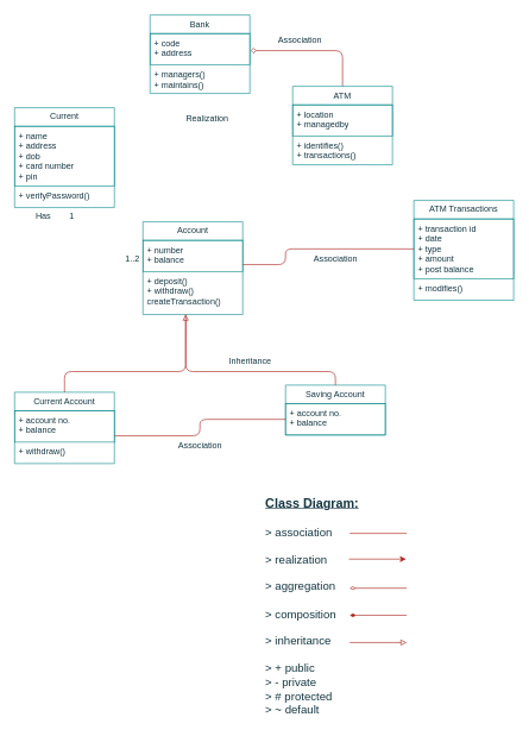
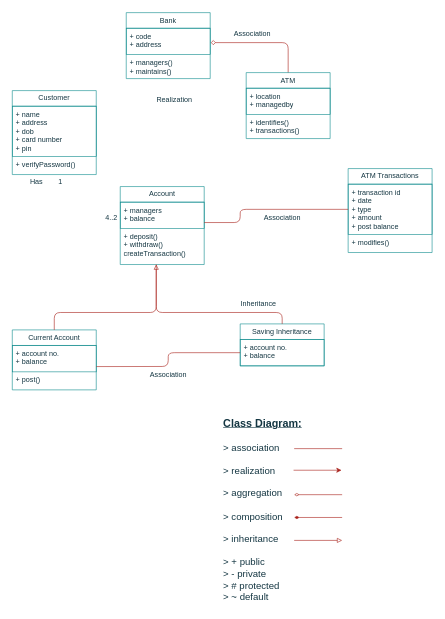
- <mxCell id="9" value="Current" style="swimlane;fontStyle=0;childLayout=stackLayout;horizontal=1;startSize=26;fillColor=none;horizontalStack=0;resizeParent=1;resizeParentMax=0;resizeLast=0;collapsible=1;marginBottom=0;whiteSpace=wrap;html=1;labelBackgroundColor=none;strokeColor=#0F8B8D;fontColor=#143642;" vertex="1" parent="1"><mxGeometry x="20" y="150" width="140" height="140" as="geometry" /></mxCell>
+ <mxCell id="9" value="Customer" style="swimlane;fontStyle=0;childLayout=stackLayout;horizontal=1;startSize=26;fillColor=none;horizontalStack=0;resizeParent=1;resizeParentMax=0;resizeLast=0;collapsible=1;marginBottom=0;whiteSpace=wrap;html=1;labelBackgroundColor=none;strokeColor=#0F8B8D;fontColor=#143642;" vertex="1" parent="1"><mxGeometry x="20" y="150" width="140" height="140" as="geometry" /></mxCell>
- <mxCell id="13" value="+ number&lt;div&gt;+ balance&lt;/div&gt;" style="text;strokeColor=#0F8B8D;fillColor=none;align=left;verticalAlign=top;spacingLeft=4;spacingRight=4;overflow=hidden;rotatable=0;points=[[0,0.5],[1,0.5]];portConstraint=eastwest;whiteSpace=wrap;html=1;labelBackgroundColor=none;fontColor=#143642;" vertex="1" parent="12"><mxGeometry y="26" width="140" height="44" as="geometry" /></mxCell>
+ <mxCell id="13" value="+ managers&lt;div&gt;+ balance&lt;/div&gt;" style="text;strokeColor=#0F8B8D;fillColor=none;align=left;verticalAlign=top;spacingLeft=4;spacingRight=4;overflow=hidden;rotatable=0;points=[[0,0.5],[1,0.5]];portConstraint=eastwest;whiteSpace=wrap;html=1;labelBackgroundColor=none;fontColor=#143642;" vertex="1" parent="12"><mxGeometry y="26" width="140" height="44" as="geometry" /></mxCell>
- <mxCell id="25" value="1..2" style="text;html=1;align=center;verticalAlign=middle;resizable=0;points=[];autosize=1;strokeColor=none;fillColor=none;labelBackgroundColor=none;fontColor=#143642;" vertex="1" parent="1"><mxGeometry x="165" y="348" width="40" height="30" as="geometry" /></mxCell>
+ <mxCell id="25" value="4..2" style="text;html=1;align=center;verticalAlign=middle;resizable=0;points=[];autosize=1;strokeColor=none;fillColor=none;labelBackgroundColor=none;fontColor=#143642;" vertex="1" parent="1"><mxGeometry x="165" y="348" width="40" height="30" as="geometry" /></mxCell>
- <mxCell id="32" value="Inheritance" style="text;html=1;align=center;verticalAlign=middle;resizable=0;points=[];autosize=1;strokeColor=none;fillColor=none;labelBackgroundColor=none;fontColor=#143642;" vertex="1" parent="1"><mxGeometry x="310" y="490" width="80" height="30" as="geometry" /></mxCell>
+ <mxCell id="32" value="Inheritance" style="text;html=1;align=center;verticalAlign=middle;resizable=0;points=[];autosize=1;strokeColor=none;fillColor=none;labelBackgroundColor=none;fontColor=#143642;" vertex="1" parent="1"><mxGeometry x="390" y="490" width="80" height="30" as="geometry" /></mxCell>
- <mxCell id="22" value="Saving Account" style="swimlane;fontStyle=0;childLayout=stackLayout;horizontal=1;startSize=26;fillColor=none;horizontalStack=0;resizeParent=1;resizeParentMax=0;resizeLast=0;collapsible=1;marginBottom=0;whiteSpace=wrap;html=1;labelBackgroundColor=none;strokeColor=#0F8B8D;fontColor=#143642;" vertex="1" parent="1"><mxGeometry x="400" y="539" width="140" height="70" as="geometry" /></mxCell>
+ <mxCell id="22" value="Saving Inheritance" style="swimlane;fontStyle=0;childLayout=stackLayout;horizontal=1;startSize=26;fillColor=none;horizontalStack=0;resizeParent=1;resizeParentMax=0;resizeLast=0;collapsible=1;marginBottom=0;whiteSpace=wrap;html=1;labelBackgroundColor=none;strokeColor=#0F8B8D;fontColor=#143642;" vertex="1" parent="1"><mxGeometry x="400" y="539" width="140" height="70" as="geometry" /></mxCell>
- <mxCell id="21" value="&lt;div&gt;+ withdraw()&lt;/div&gt;" style="text;strokeColor=none;fillColor=none;align=left;verticalAlign=top;spacingLeft=4;spacingRight=4;overflow=hidden;rotatable=0;points=[[0,0.5],[1,0.5]];portConstraint=eastwest;whiteSpace=wrap;html=1;labelBackgroundColor=none;fontColor=#143642;" vertex="1" parent="19"><mxGeometry y="70" width="140" height="30" as="geometry" /></mxCell>
+ <mxCell id="21" value="&lt;div&gt;+ post()&lt;/div&gt;" style="text;strokeColor=none;fillColor=none;align=left;verticalAlign=top;spacingLeft=4;spacingRight=4;overflow=hidden;rotatable=0;points=[[0,0.5],[1,0.5]];portConstraint=eastwest;whiteSpace=wrap;html=1;labelBackgroundColor=none;fontColor=#143642;" vertex="1" parent="19"><mxGeometry y="70" width="140" height="30" as="geometry" /></mxCell>
